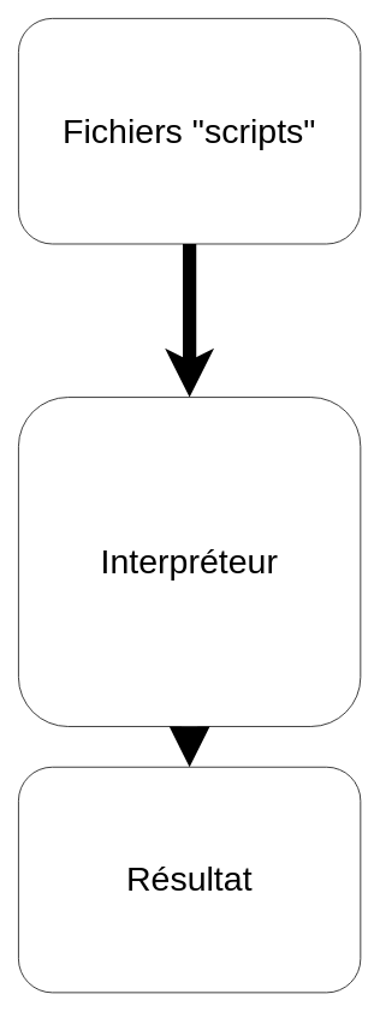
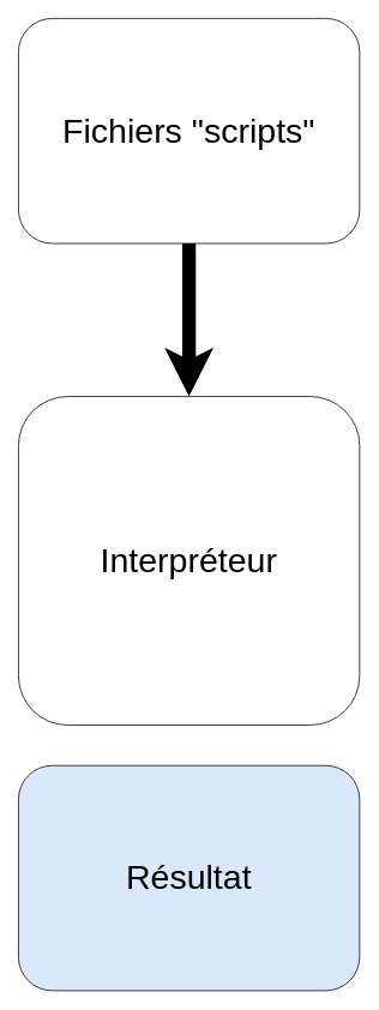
- <mxCell id="4" style="edgeStyle=orthogonalEdgeStyle;rounded=0;orthogonalLoop=1;jettySize=auto;html=1;entryX=0.5;entryY=0;entryDx=0;entryDy=0;fontSize=38;strokeWidth=15;" edge="1" parent="1" source="5" target="6"><mxGeometry relative="1" as="geometry" /></mxCell>
- <mxCell id="6" value="Résultat" style="rounded=1;whiteSpace=wrap;html=1;fontSize=38;" vertex="1" parent="1"><mxGeometry x="20" y="850" width="379" height="250" as="geometry" /></mxCell>
+ <mxCell id="6" value="Résultat" style="rounded=1;whiteSpace=wrap;html=1;fontSize=38;fillColor=#dae8fc;" vertex="1" parent="1"><mxGeometry x="20" y="850" width="379" height="250" as="geometry" /></mxCell>
